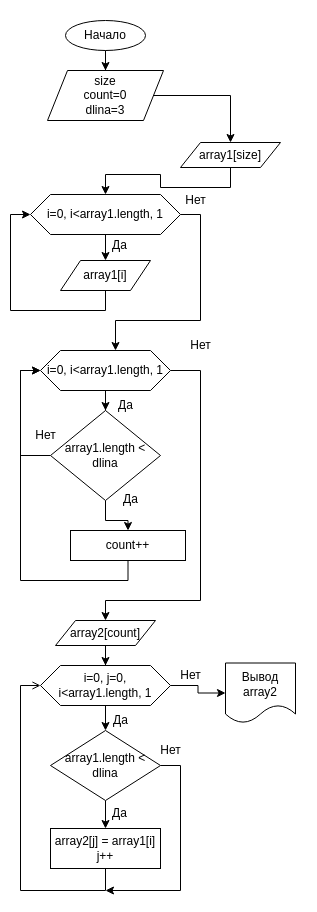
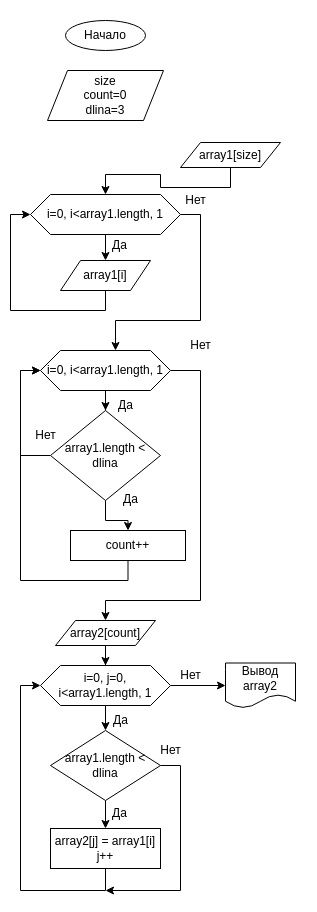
- <mxCell id="2" value="" style="edgeStyle=orthogonalEdgeStyle;rounded=0;orthogonalLoop=1;jettySize=auto;html=1;" parent="1" source="3" target="5" edge="1"><mxGeometry relative="1" as="geometry" /></mxCell>
- <mxCell id="4" value="" style="edgeStyle=orthogonalEdgeStyle;rounded=0;orthogonalLoop=1;jettySize=auto;html=1;" parent="1" source="5" target="7" edge="1"><mxGeometry relative="1" as="geometry" /></mxCell>
- <mxCell id="35" value="" style="edgeStyle=orthogonalEdgeStyle;rounded=0;orthogonalLoop=1;jettySize=auto;html=1;entryX=0;entryY=0.5;entryDx=0;entryDy=0;endArrow=open;" parent="1" source="36" target="31" edge="1"><mxGeometry relative="1" as="geometry"><mxPoint x="105" y="908" as="targetPoint" /><Array as="points"><mxPoint x="105" y="890" /><mxPoint x="20" y="890" /><mxPoint x="20" y="685" /></Array></mxGeometry></mxCell>
+ <mxCell id="35" value="" style="edgeStyle=orthogonalEdgeStyle;rounded=0;orthogonalLoop=1;jettySize=auto;html=1;entryX=0;entryY=0.5;entryDx=0;entryDy=0;" parent="1" source="36" target="31" edge="1"><mxGeometry relative="1" as="geometry"><mxPoint x="105" y="908" as="targetPoint" /><Array as="points"><mxPoint x="105" y="890" /><mxPoint x="20" y="890" /><mxPoint x="20" y="685" /></Array></mxGeometry></mxCell>
- <mxCell id="37" value="Вывод array2" style="shape=document;whiteSpace=wrap;html=1;boundedLbl=1;" parent="1" vertex="1"><mxGeometry x="225" y="662.5" width="70" height="60" as="geometry" /></mxCell>
+ <mxCell id="37" value="Вывод array2" style="shape=document;whiteSpace=wrap;html=1;boundedLbl=1;" parent="1" vertex="1"><mxGeometry x="225" y="662.5" width="70" height="45" as="geometry" /></mxCell>
